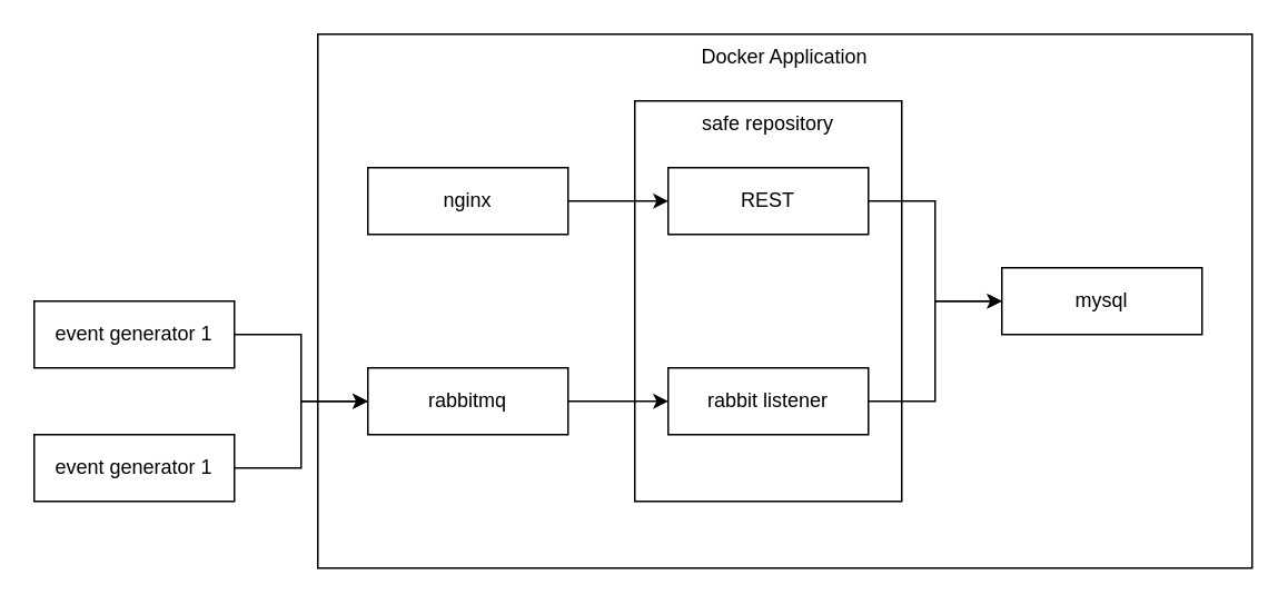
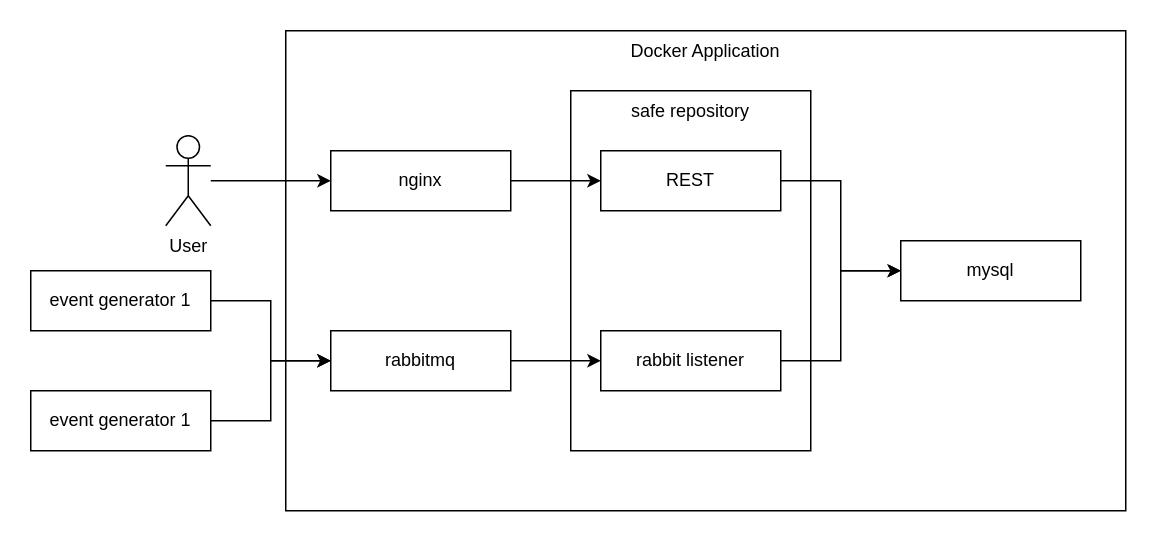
+ <mxCell id="16" value="User" style="shape=umlActor;verticalLabelPosition=bottom;verticalAlign=top;html=1;outlineConnect=0;fillColor=none;" vertex="1" parent="1"><mxGeometry x="110" y="90" width="30" height="60" as="geometry" /></mxCell>
+ <mxCell id="15" value="" style="edgeStyle=orthogonalEdgeStyle;rounded=0;orthogonalLoop=1;jettySize=auto;html=1;startArrow=none;startFill=0;" edge="1" parent="1" source="16" target="5"><mxGeometry relative="1" as="geometry" /></mxCell>
